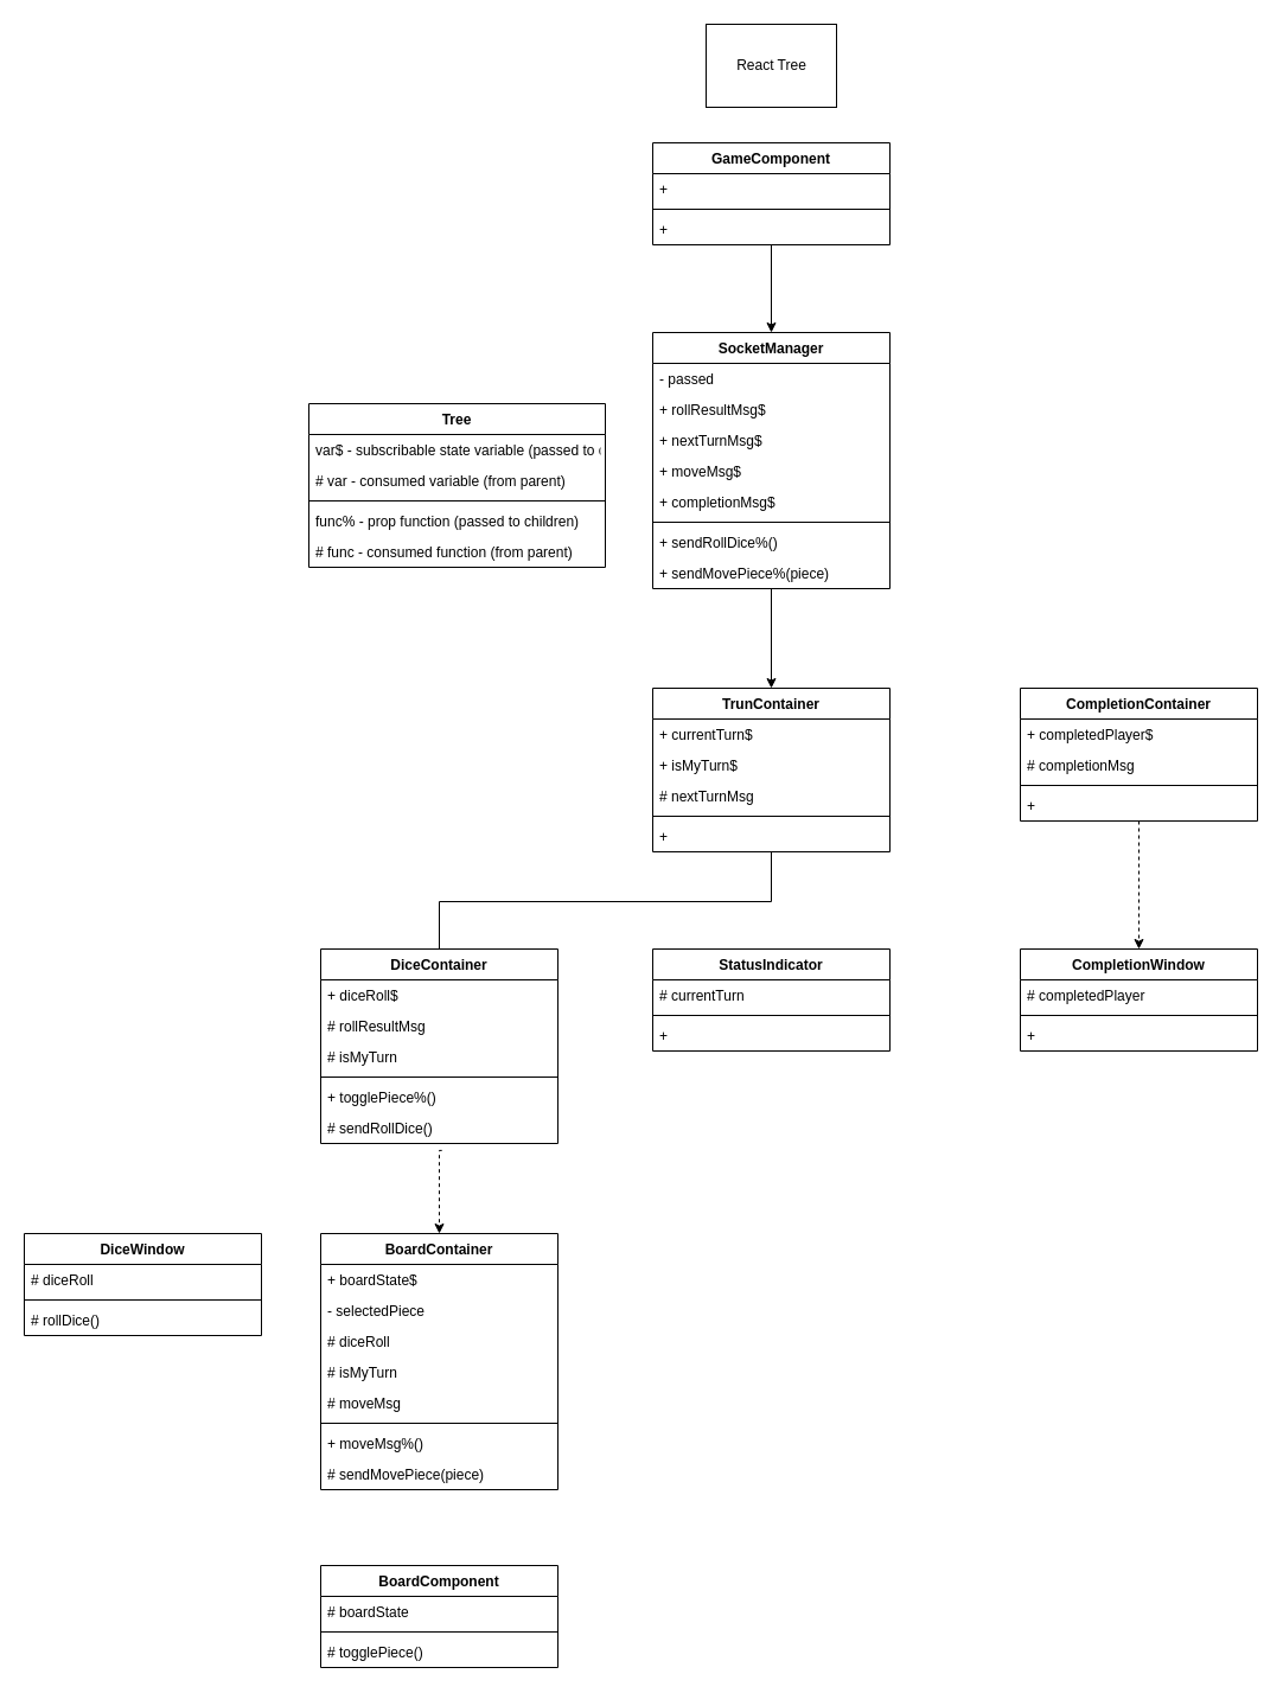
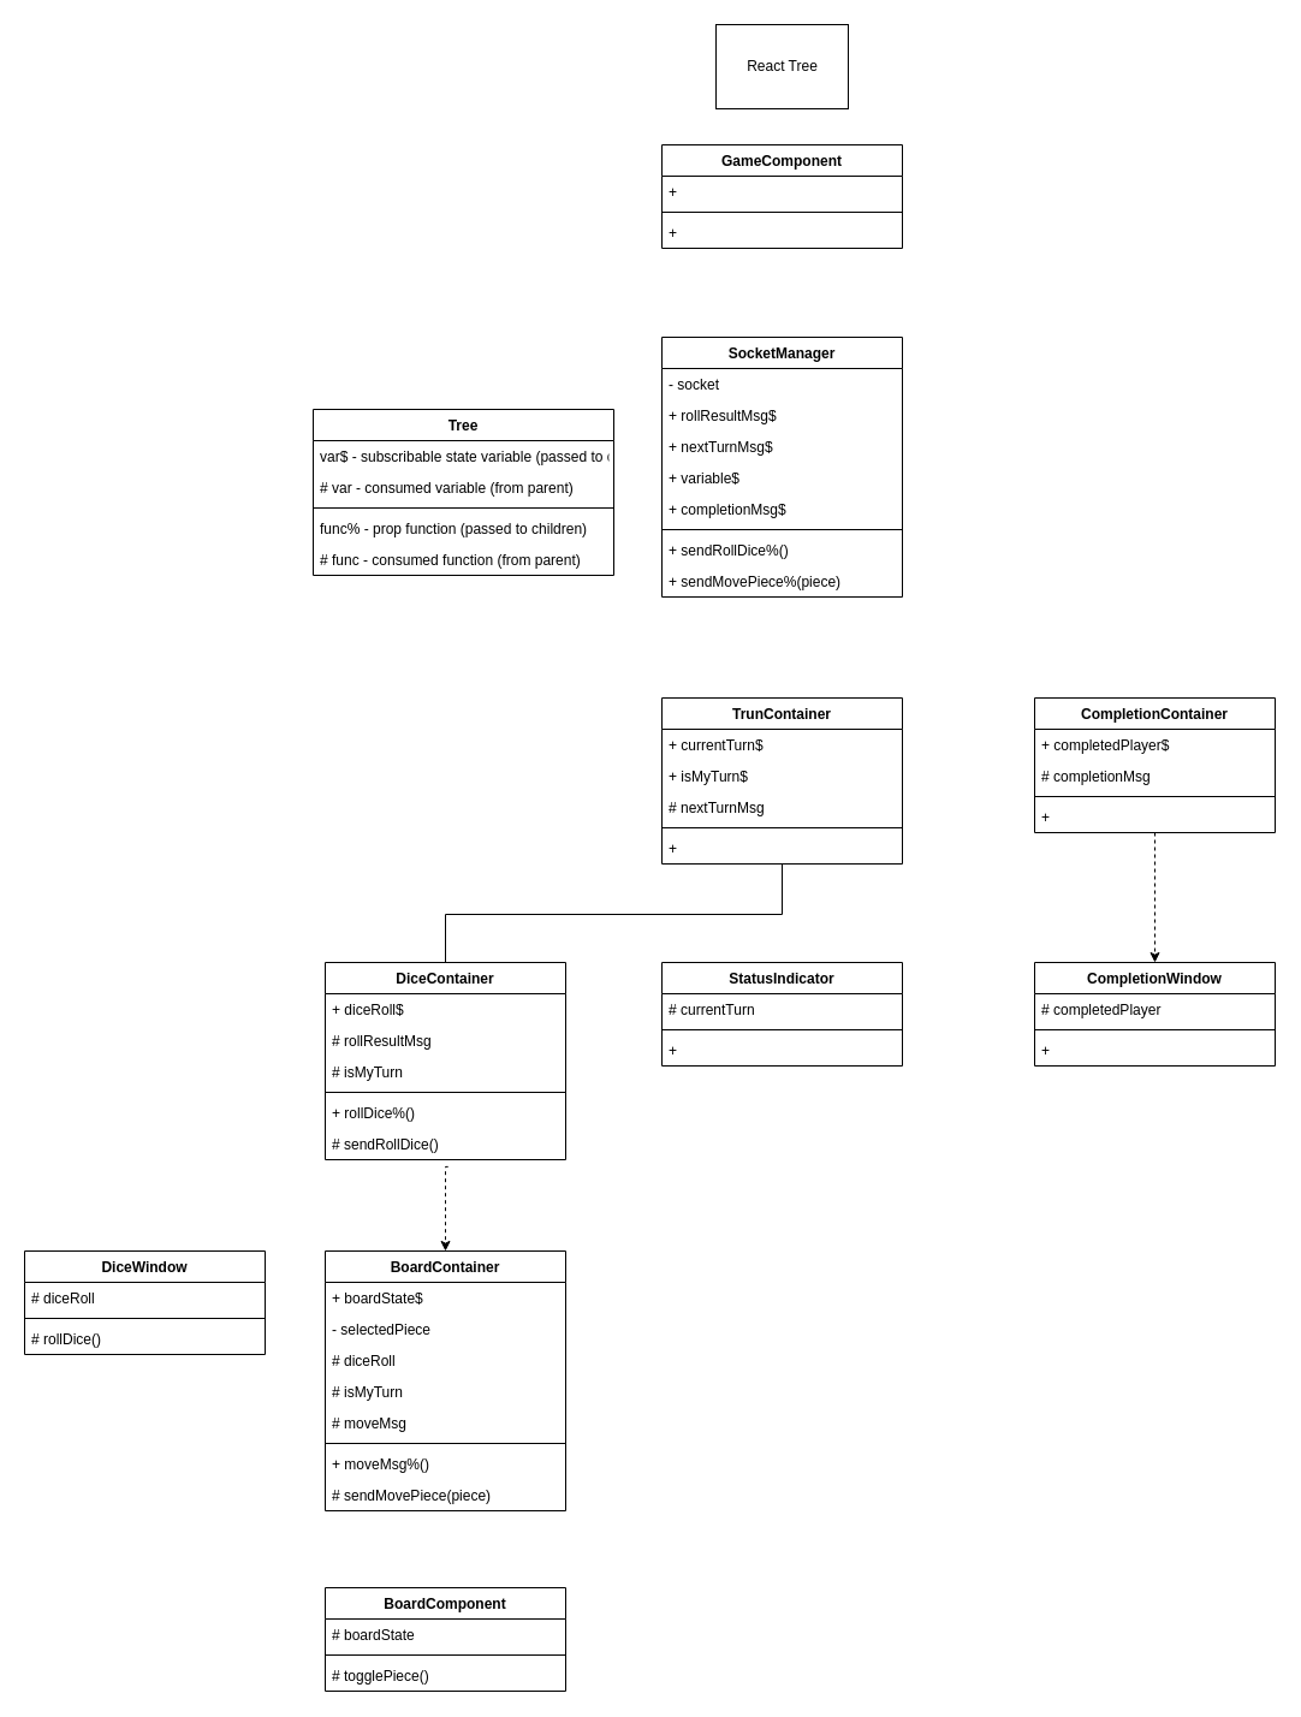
- <mxCell id="2" style="edgeStyle=orthogonalEdgeStyle;rounded=0;orthogonalLoop=1;jettySize=auto;html=1;" parent="1" source="3" target="9" edge="1"><mxGeometry relative="1" as="geometry" /></mxCell>
- <mxCell id="10" value="- passed" style="text;strokeColor=none;fillColor=none;align=left;verticalAlign=top;spacingLeft=4;spacingRight=4;overflow=hidden;rotatable=0;points=[[0,0.5],[1,0.5]];portConstraint=eastwest;" parent="9" vertex="1"><mxGeometry y="26" width="200" height="26" as="geometry" /></mxCell>
+ <mxCell id="10" value="- socket" style="text;strokeColor=none;fillColor=none;align=left;verticalAlign=top;spacingLeft=4;spacingRight=4;overflow=hidden;rotatable=0;points=[[0,0.5],[1,0.5]];portConstraint=eastwest;" parent="9" vertex="1"><mxGeometry y="26" width="200" height="26" as="geometry" /></mxCell>
- <mxCell id="13" value="+ moveMsg$" style="text;strokeColor=none;fillColor=none;align=left;verticalAlign=top;spacingLeft=4;spacingRight=4;overflow=hidden;rotatable=0;points=[[0,0.5],[1,0.5]];portConstraint=eastwest;" parent="9" vertex="1"><mxGeometry y="104" width="200" height="26" as="geometry" /></mxCell>
+ <mxCell id="13" value="+ variable$" style="text;strokeColor=none;fillColor=none;align=left;verticalAlign=top;spacingLeft=4;spacingRight=4;overflow=hidden;rotatable=0;points=[[0,0.5],[1,0.5]];portConstraint=eastwest;" parent="9" vertex="1"><mxGeometry y="104" width="200" height="26" as="geometry" /></mxCell>
- <mxCell id="8" style="edgeStyle=orthogonalEdgeStyle;rounded=0;orthogonalLoop=1;jettySize=auto;html=1;entryX=0.5;entryY=0;entryDx=0;entryDy=0;" parent="1" source="9" target="58" edge="1"><mxGeometry relative="1" as="geometry" /></mxCell>
- <mxCell id="33" value="+ togglePiece%()" style="text;strokeColor=none;fillColor=none;align=left;verticalAlign=top;spacingLeft=4;spacingRight=4;overflow=hidden;rotatable=0;points=[[0,0.5],[1,0.5]];portConstraint=eastwest;" parent="28" vertex="1"><mxGeometry y="112" width="200" height="26" as="geometry" /></mxCell>
+ <mxCell id="33" value="+ rollDice%()" style="text;strokeColor=none;fillColor=none;align=left;verticalAlign=top;spacingLeft=4;spacingRight=4;overflow=hidden;rotatable=0;points=[[0,0.5],[1,0.5]];portConstraint=eastwest;" parent="28" vertex="1"><mxGeometry y="112" width="200" height="26" as="geometry" /></mxCell>
